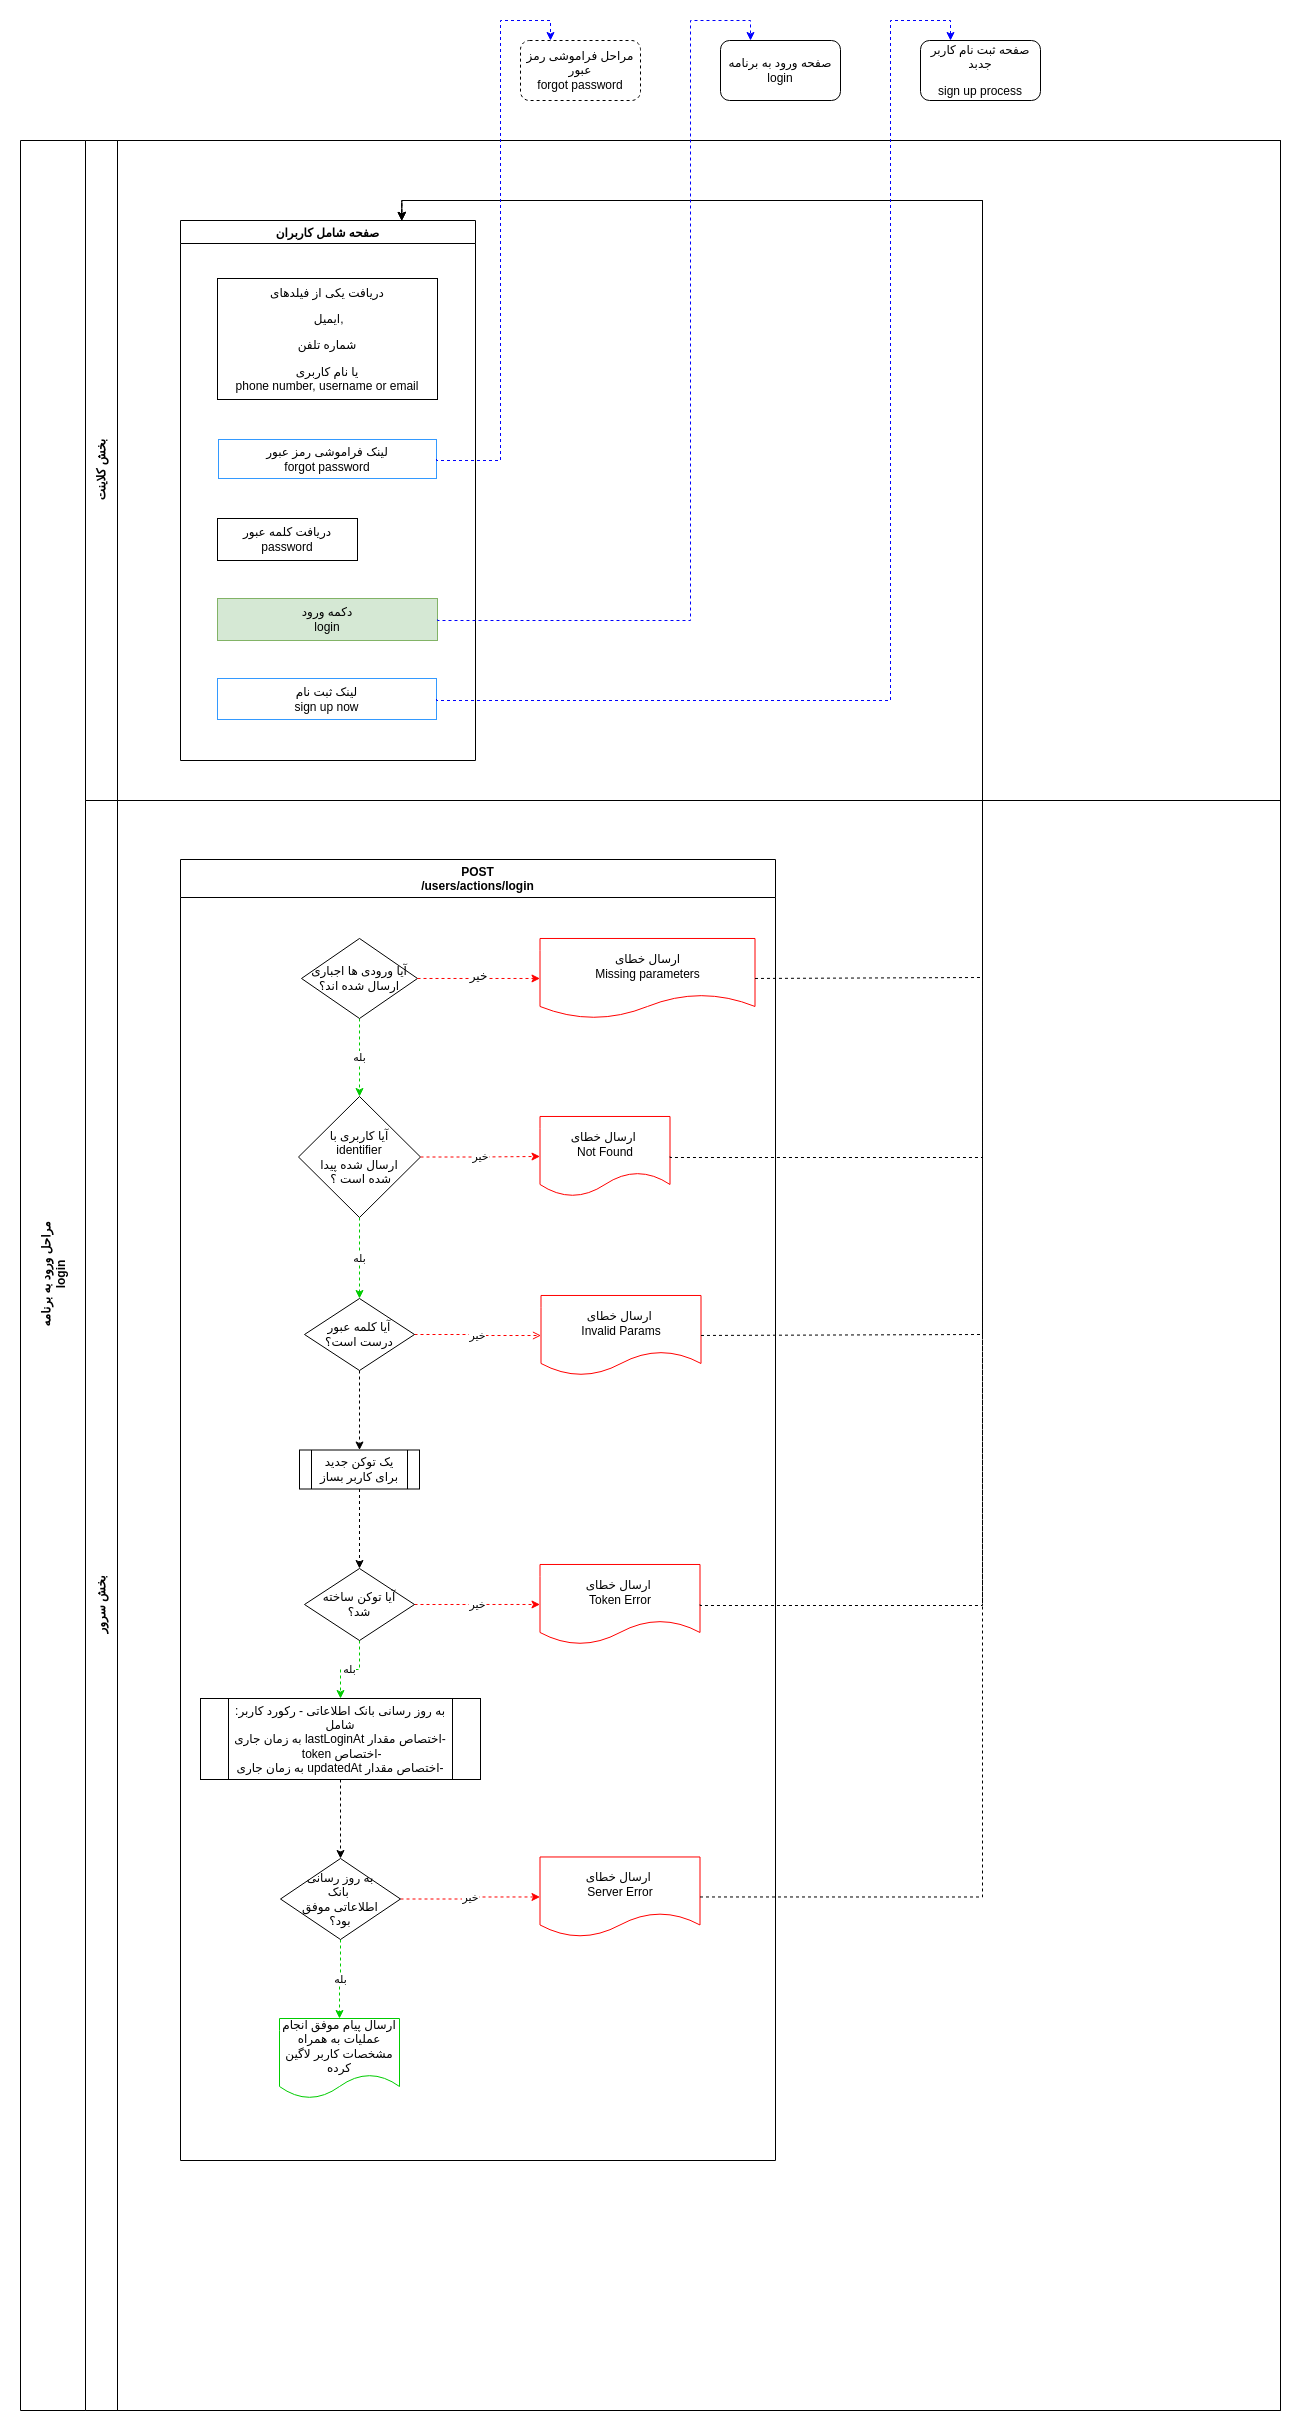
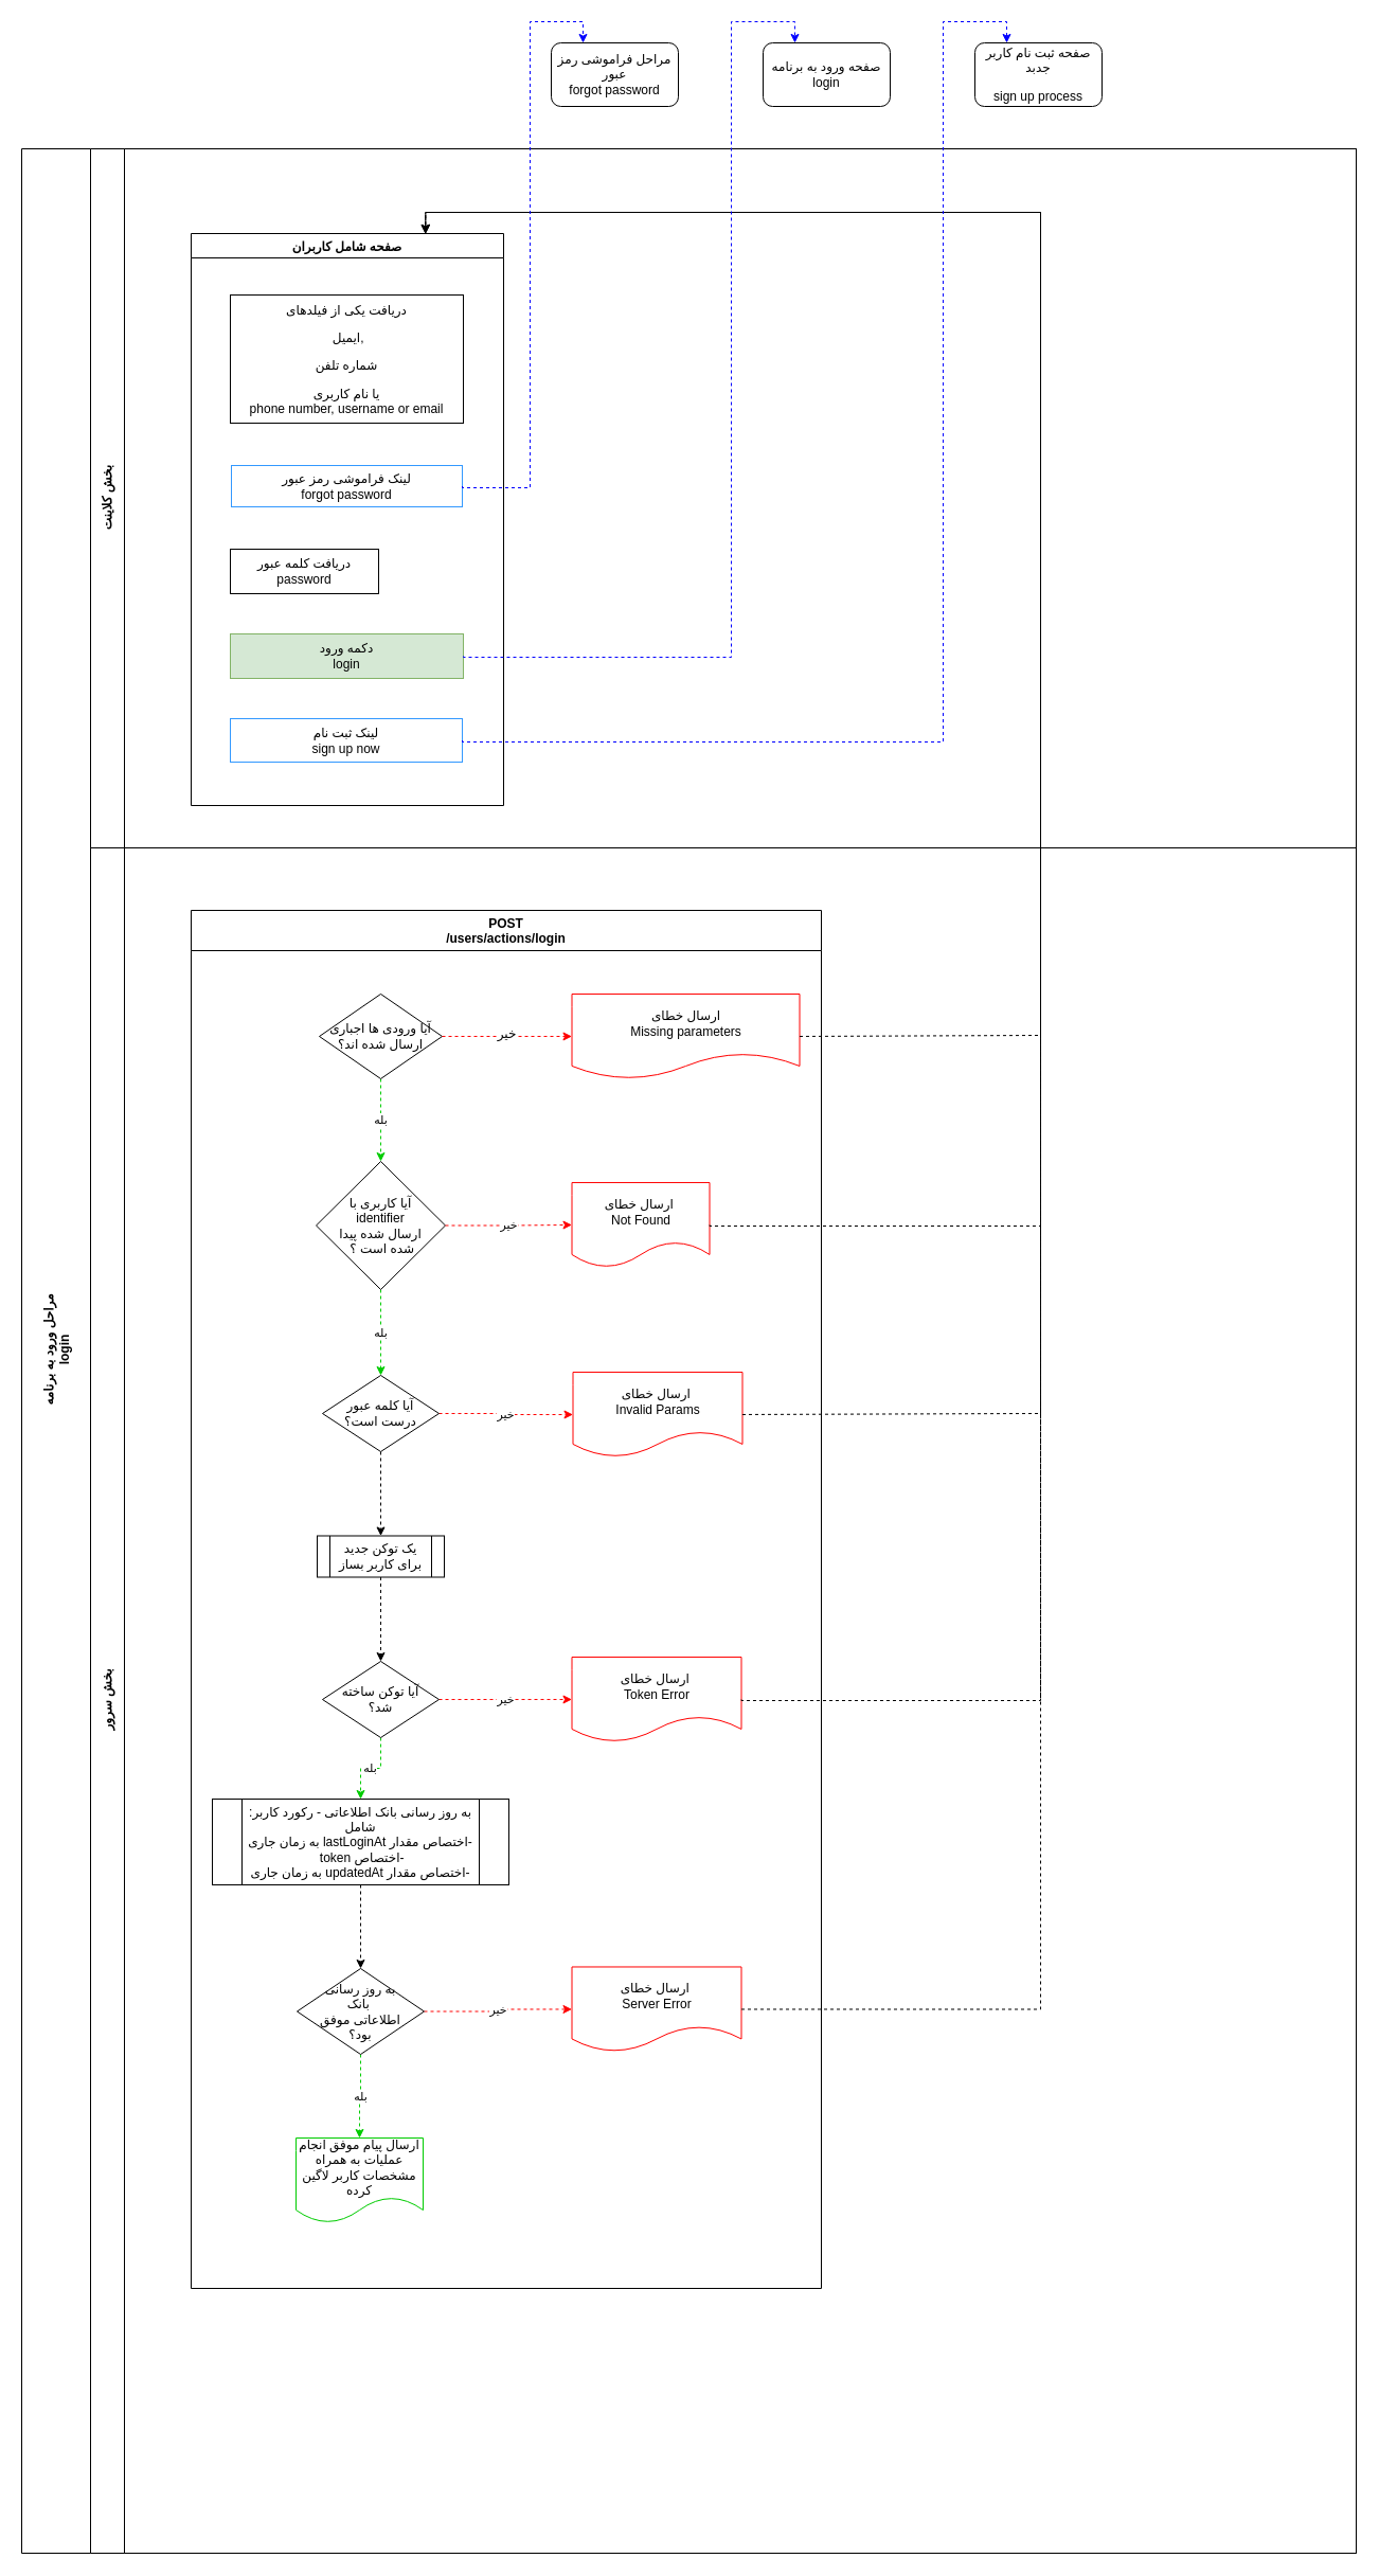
- <mxCell id="43" value="&lt;span&gt;مراحل فراموشی رمز عبور&lt;/span&gt;&lt;br&gt;&lt;span&gt;forgot password&lt;/span&gt;&lt;br&gt;" style="rounded=1;whiteSpace=wrap;html=1;dashed=1;" parent="1" vertex="1"><mxGeometry x="520" y="40" width="120" height="60" as="geometry" /></mxCell>
+ <mxCell id="43" value="&lt;span&gt;مراحل فراموشی رمز عبور&lt;/span&gt;&lt;br&gt;&lt;span&gt;forgot password&lt;/span&gt;&lt;br&gt;" style="rounded=1;whiteSpace=wrap;html=1;" parent="1" vertex="1"><mxGeometry x="520" y="40" width="120" height="60" as="geometry" /></mxCell>
- <mxCell id="21" value="خیر" style="edgeStyle=orthogonalEdgeStyle;rounded=0;orthogonalLoop=1;jettySize=auto;html=1;dashed=1;strokeColor=#FF0000;exitX=1;exitY=0.5;exitDx=0;exitDy=0;endArrow=open;" edge="1" parent="11" source="27" target="25"><mxGeometry relative="1" as="geometry"><mxPoint x="572" y="601" as="sourcePoint" /></mxGeometry></mxCell>
+ <mxCell id="21" value="خیر" style="edgeStyle=orthogonalEdgeStyle;rounded=0;orthogonalLoop=1;jettySize=auto;html=1;dashed=1;strokeColor=#FF0000;exitX=1;exitY=0.5;exitDx=0;exitDy=0;" edge="1" parent="11" source="27" target="25"><mxGeometry relative="1" as="geometry"><mxPoint x="572" y="601" as="sourcePoint" /></mxGeometry></mxCell>
